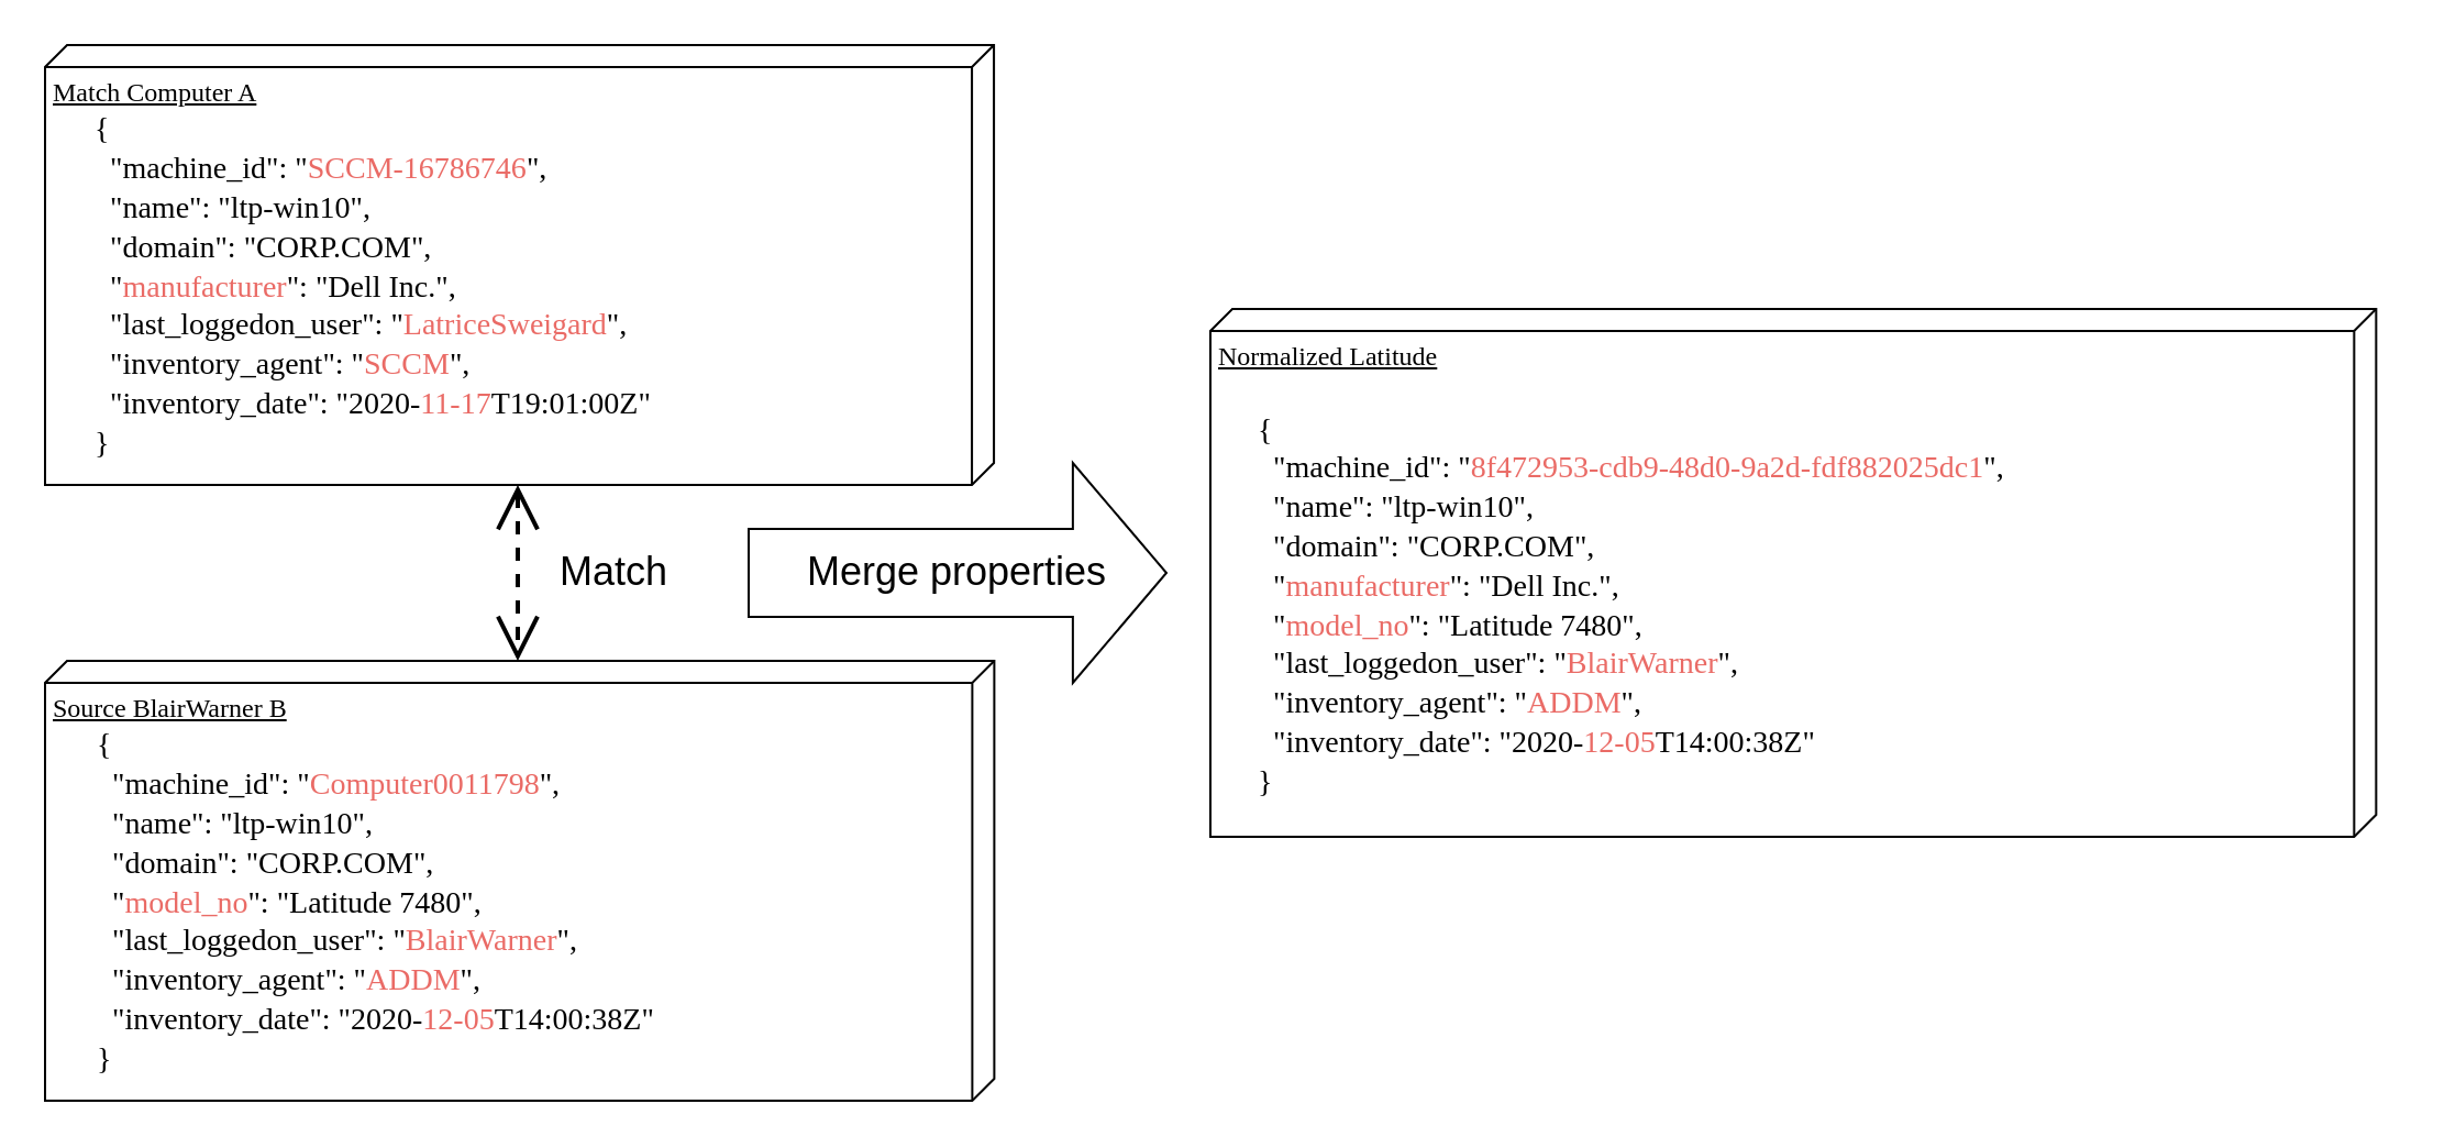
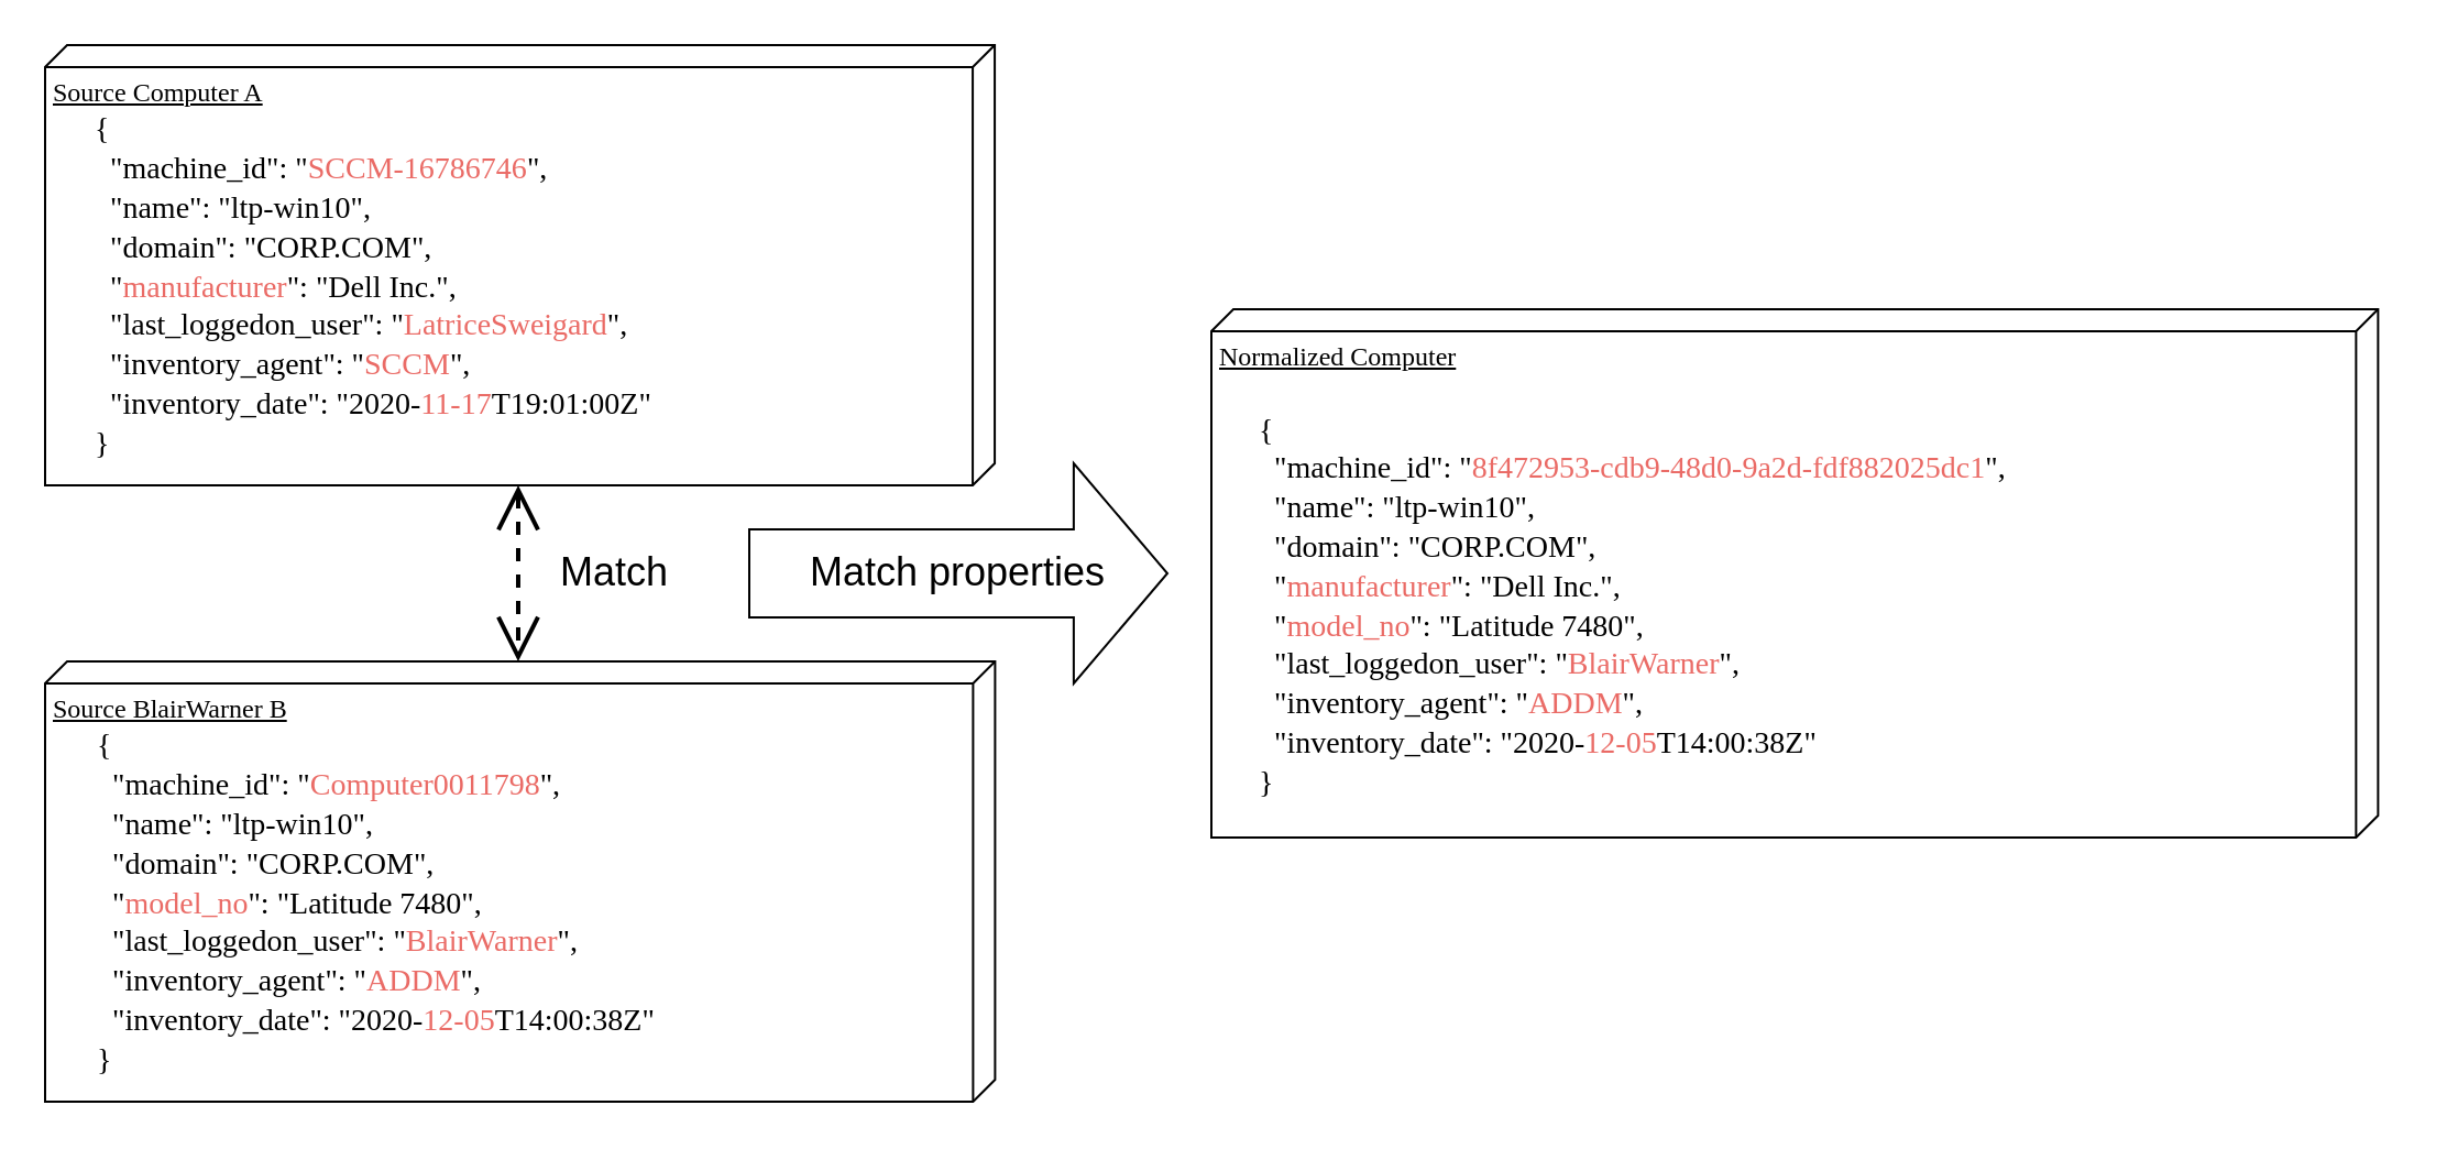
- <mxCell id="5" value="Match Computer A" style="verticalAlign=top;align=left;spacingTop=8;spacingLeft=2;spacingRight=12;shape=cube;size=10;direction=south;fontStyle=4;html=1;rounded=0;shadow=0;comic=0;labelBackgroundColor=none;strokeWidth=1;fontFamily=Verdana;fontSize=12" parent="4" vertex="1"><mxGeometry width="431.538" height="200" as="geometry" /></mxCell>
+ <mxCell id="5" value="Source Computer A" style="verticalAlign=top;align=left;spacingTop=8;spacingLeft=2;spacingRight=12;shape=cube;size=10;direction=south;fontStyle=4;html=1;rounded=0;shadow=0;comic=0;labelBackgroundColor=none;strokeWidth=1;fontFamily=Verdana;fontSize=12" parent="4" vertex="1"><mxGeometry width="431.538" height="200" as="geometry" /></mxCell>
- <mxCell id="11" value="Normalized Latitude" style="verticalAlign=top;align=left;spacingTop=8;spacingLeft=2;spacingRight=12;shape=cube;size=10;direction=south;fontStyle=4;html=1;rounded=0;shadow=0;comic=0;labelBackgroundColor=none;strokeWidth=1;fontFamily=Verdana;fontSize=12" vertex="1" parent="10"><mxGeometry width="530.182" height="240" as="geometry" /></mxCell>
+ <mxCell id="11" value="Normalized Computer" style="verticalAlign=top;align=left;spacingTop=8;spacingLeft=2;spacingRight=12;shape=cube;size=10;direction=south;fontStyle=4;html=1;rounded=0;shadow=0;comic=0;labelBackgroundColor=none;strokeWidth=1;fontFamily=Verdana;fontSize=12" vertex="1" parent="10"><mxGeometry width="530.182" height="240" as="geometry" /></mxCell>
- <mxCell id="13" value="Merge properties" style="shape=singleArrow;whiteSpace=wrap;html=1;fontSize=18;arrowWidth=0.4;arrowSize=0.224;" vertex="1" parent="1"><mxGeometry x="340" y="210" width="190" height="100" as="geometry" /></mxCell>
+ <mxCell id="13" value="Match properties" style="shape=singleArrow;whiteSpace=wrap;html=1;fontSize=18;arrowWidth=0.4;arrowSize=0.224;" vertex="1" parent="1"><mxGeometry x="340" y="210" width="190" height="100" as="geometry" /></mxCell>
